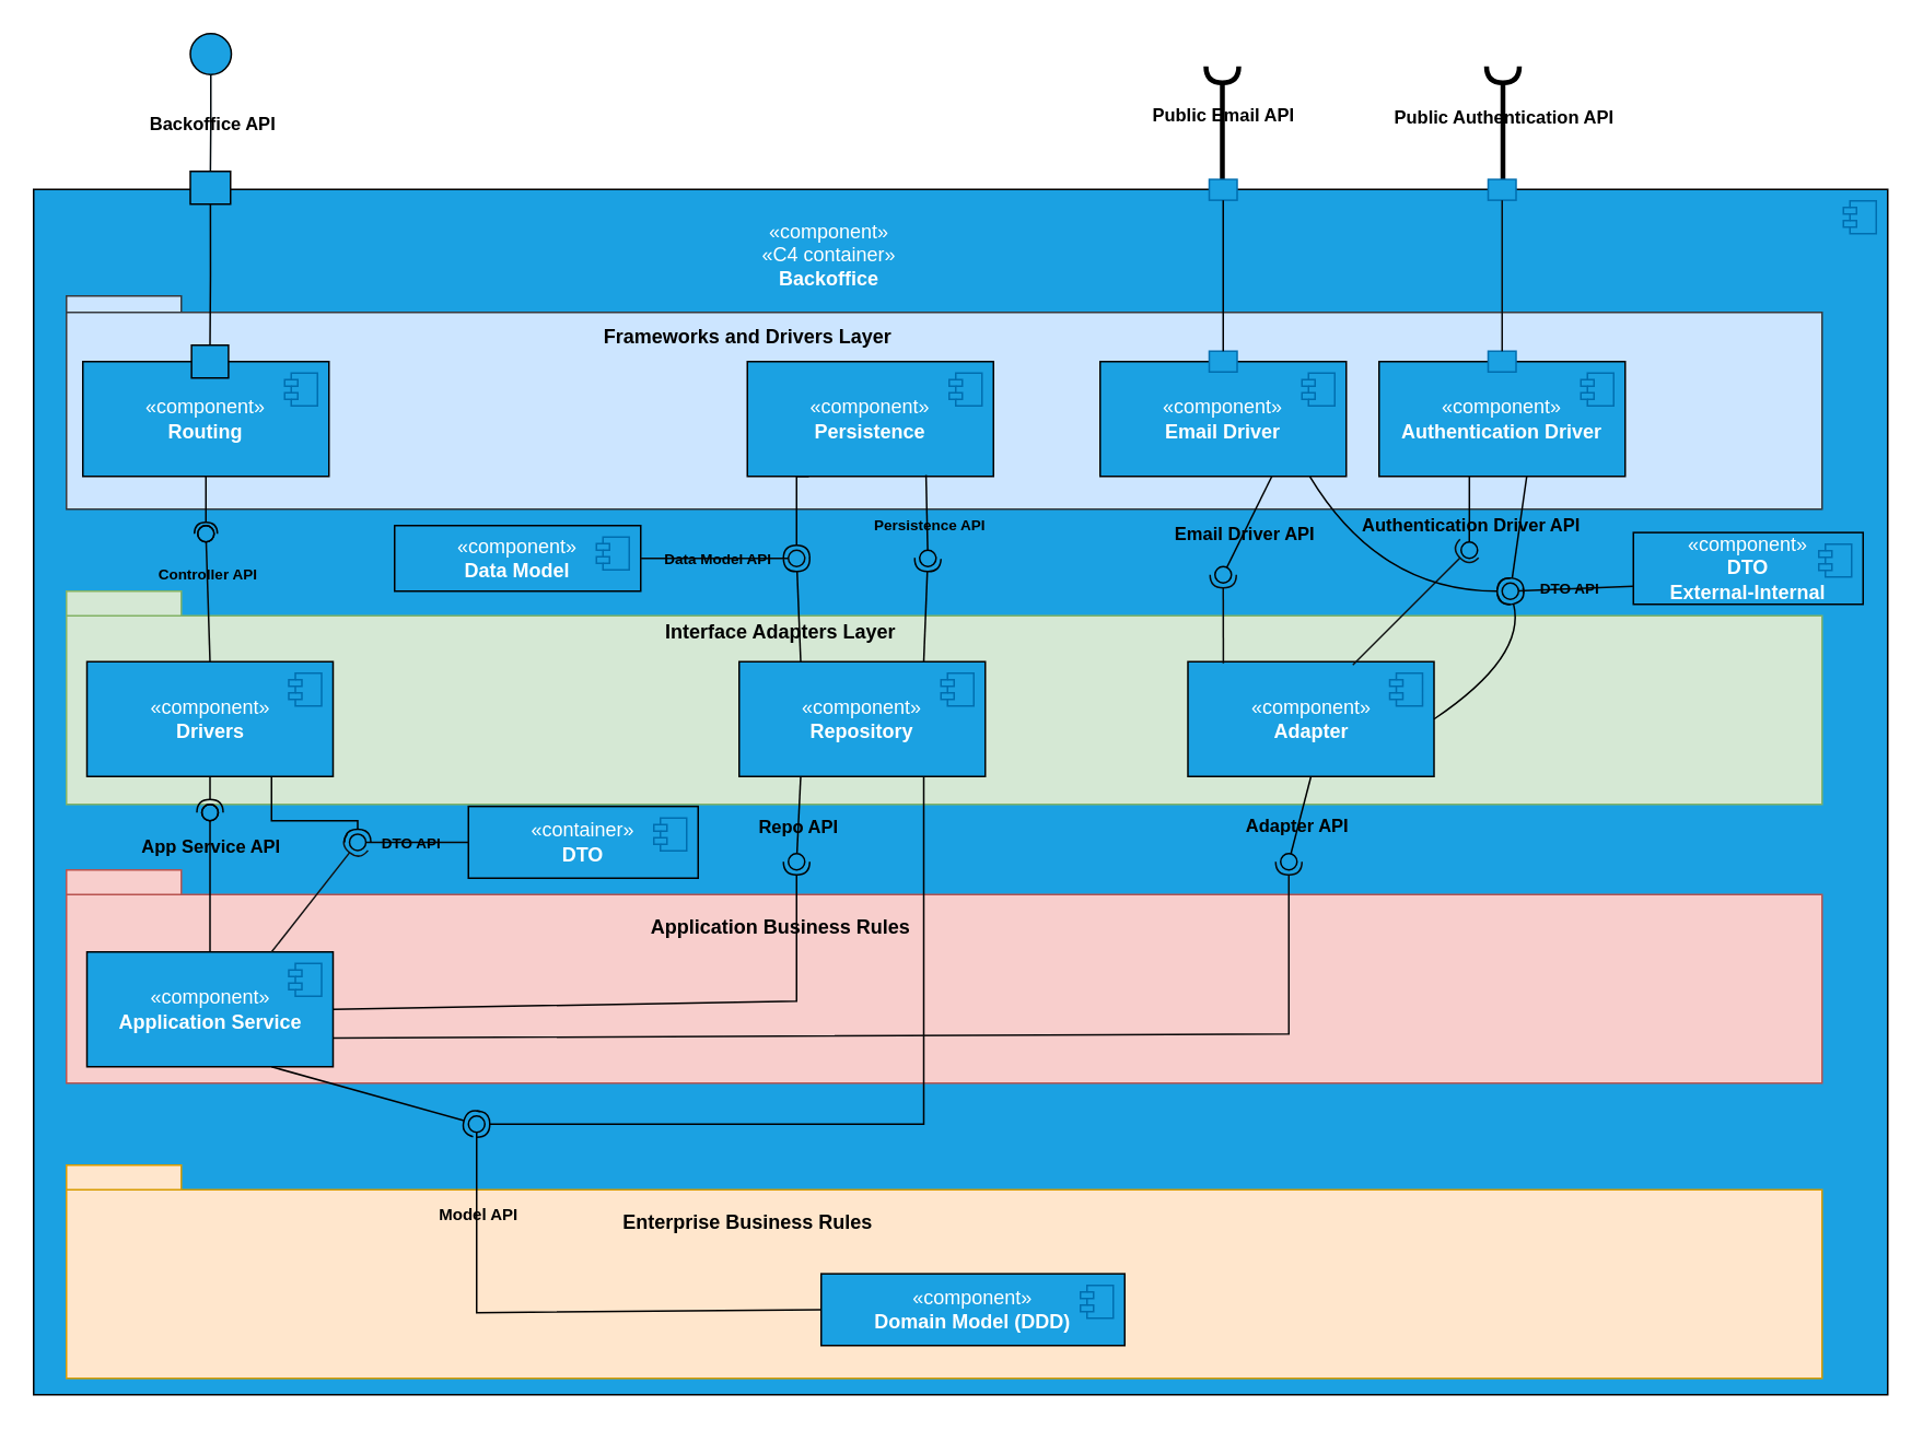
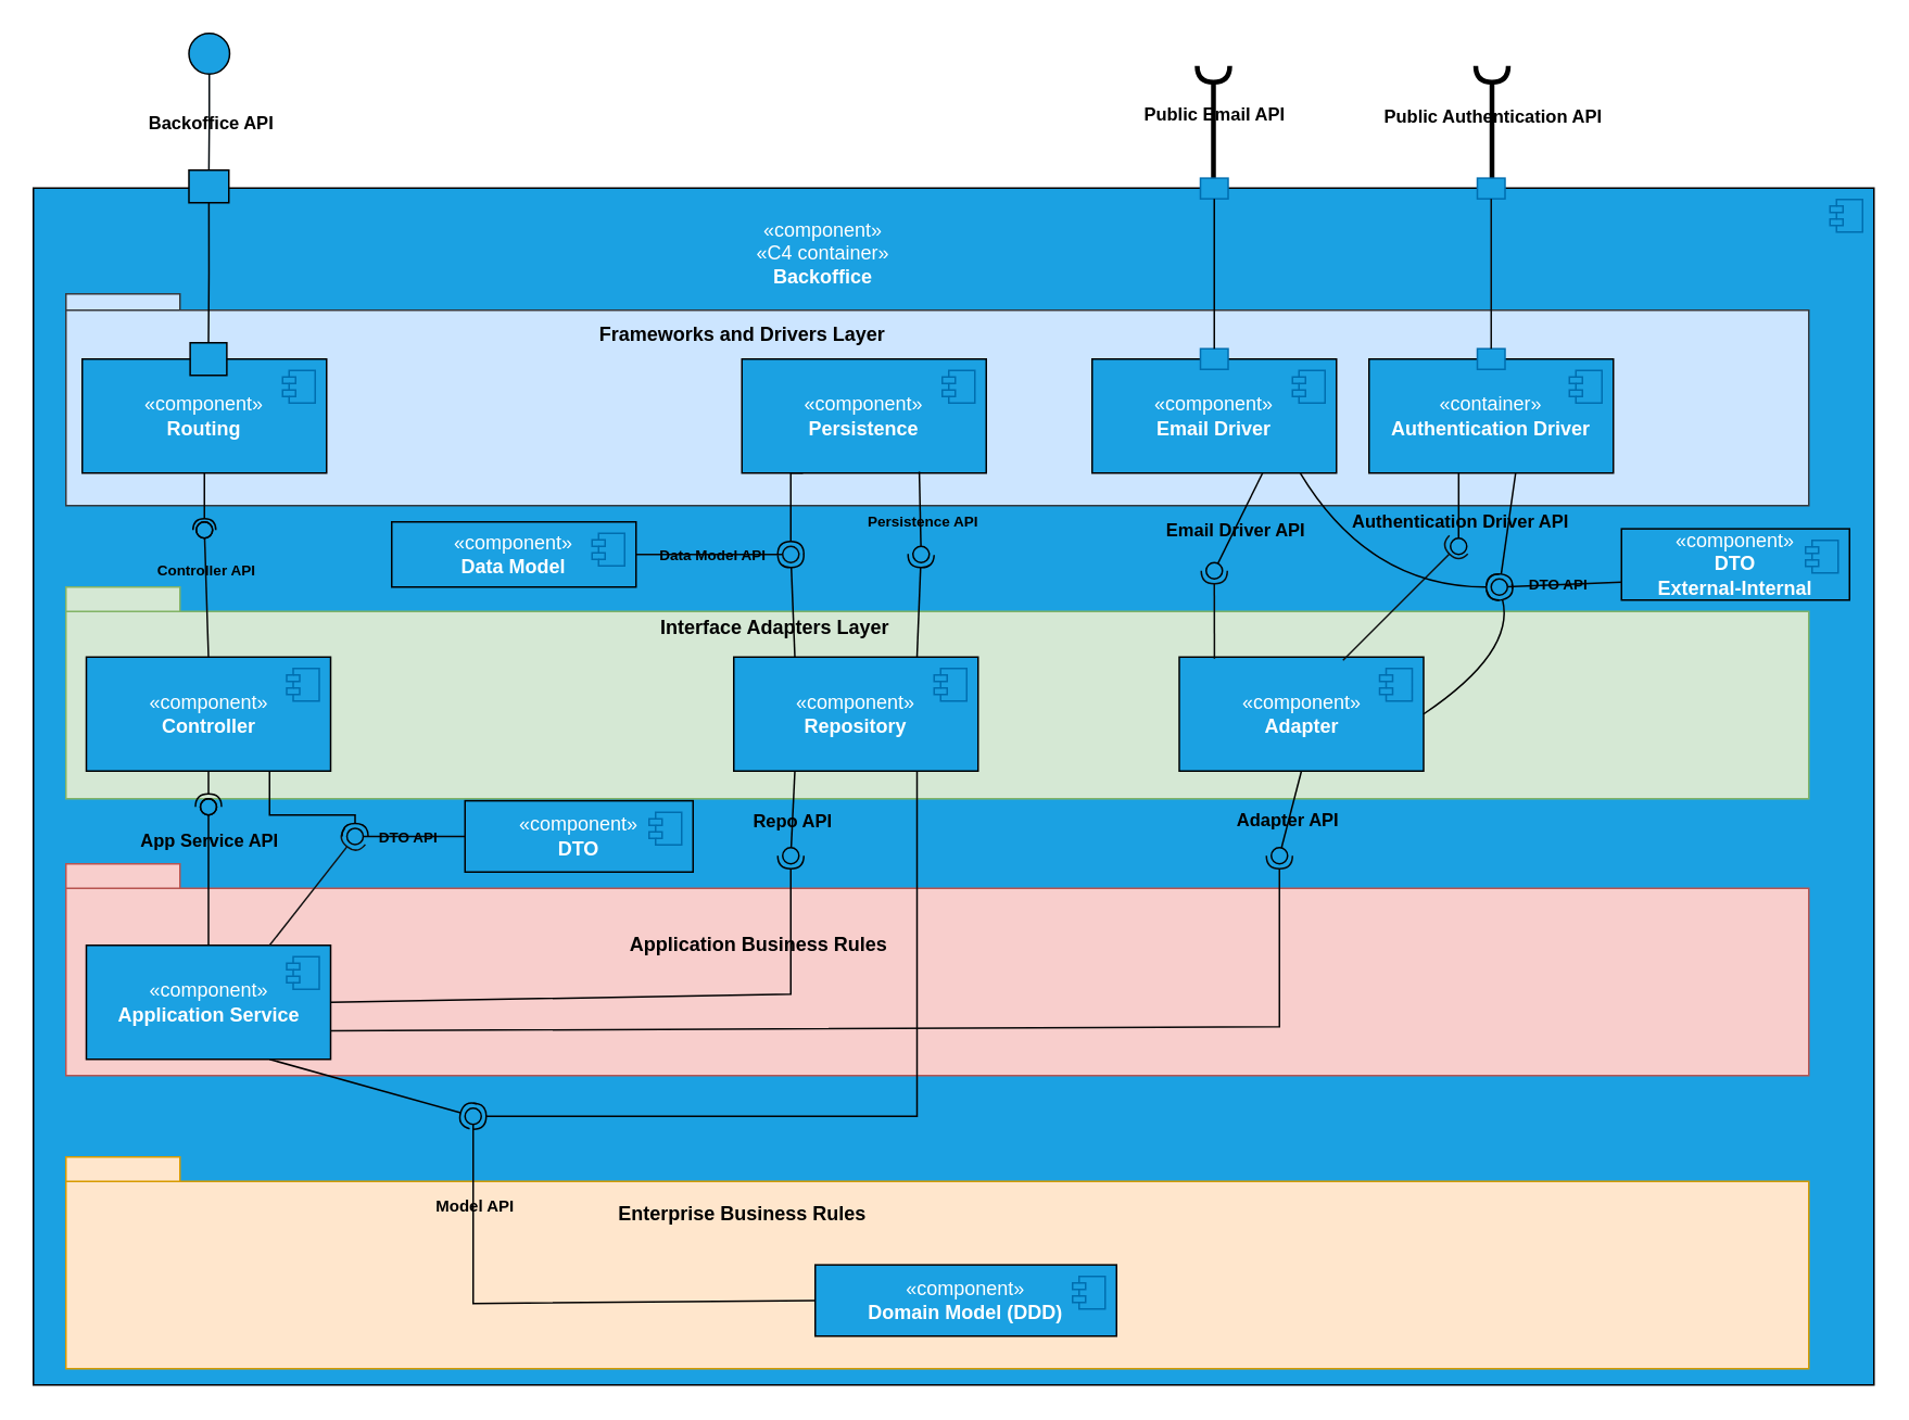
- <mxCell id="107" value="«component»&lt;br&gt;&lt;b&gt;Authentication Driver&lt;/b&gt;" style="html=1;dropTarget=0;whiteSpace=wrap;fillColor=#1ba1e2;fontColor=#ffffff;strokeColor=#000000;" parent="106" vertex="1"><mxGeometry y="10" width="150" height="70" as="geometry" /></mxCell>
+ <mxCell id="107" value="«container»&lt;br&gt;&lt;b&gt;Authentication Driver&lt;/b&gt;" style="html=1;dropTarget=0;whiteSpace=wrap;fillColor=#1ba1e2;fontColor=#ffffff;strokeColor=#000000;" parent="106" vertex="1"><mxGeometry y="10" width="150" height="70" as="geometry" /></mxCell>
- <mxCell id="9" value="«component»&lt;br&gt;&lt;b&gt;Drivers&lt;/b&gt;" style="html=1;dropTarget=0;whiteSpace=wrap;fillColor=#1ba1e2;fontColor=#ffffff;strokeColor=#000000;" parent="8" vertex="1"><mxGeometry y="10" width="150" height="70" as="geometry" /></mxCell>
+ <mxCell id="9" value="«component»&lt;br&gt;&lt;b&gt;Controller&lt;/b&gt;" style="html=1;dropTarget=0;whiteSpace=wrap;fillColor=#1ba1e2;fontColor=#ffffff;strokeColor=#000000;" parent="8" vertex="1"><mxGeometry y="10" width="150" height="70" as="geometry" /></mxCell>
- <mxCell id="40" value="«container»&lt;br&gt;&lt;b&gt;DTO&lt;/b&gt;" style="html=1;dropTarget=0;whiteSpace=wrap;fillColor=#1ba1e2;fontColor=#ffffff;strokeColor=#000000;" parent="39" vertex="1"><mxGeometry y="6.25" width="140.0" height="43.75" as="geometry" /></mxCell>
+ <mxCell id="40" value="«component»&lt;br&gt;&lt;b&gt;DTO&lt;/b&gt;" style="html=1;dropTarget=0;whiteSpace=wrap;fillColor=#1ba1e2;fontColor=#ffffff;strokeColor=#000000;" parent="39" vertex="1"><mxGeometry y="6.25" width="140.0" height="43.75" as="geometry" /></mxCell>
- <mxCell id="28" value="Application Business Rules" style="text;html=1;align=center;verticalAlign=middle;resizable=0;points=[];autosize=1;strokeColor=none;fillColor=none;fontColor=#000000;fontStyle=1" parent="1" vertex="1"><mxGeometry x="390" y="550" width="170" height="30" as="geometry" /></mxCell>
+ <mxCell id="28" value="Application Business Rules" style="text;html=1;align=center;verticalAlign=middle;resizable=0;points=[];autosize=1;strokeColor=none;fillColor=none;fontColor=#000000;fontStyle=1" parent="1" vertex="1"><mxGeometry x="380" y="565" width="170" height="30" as="geometry" /></mxCell>
